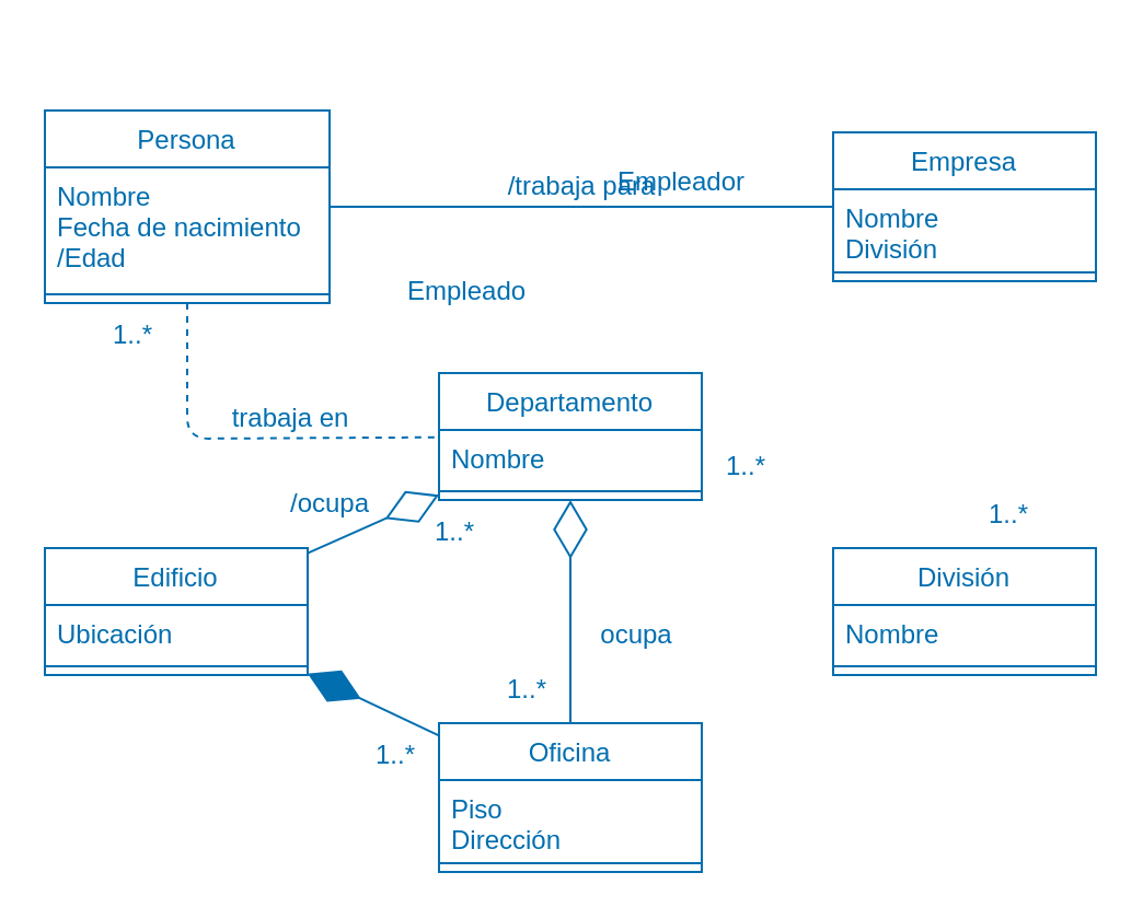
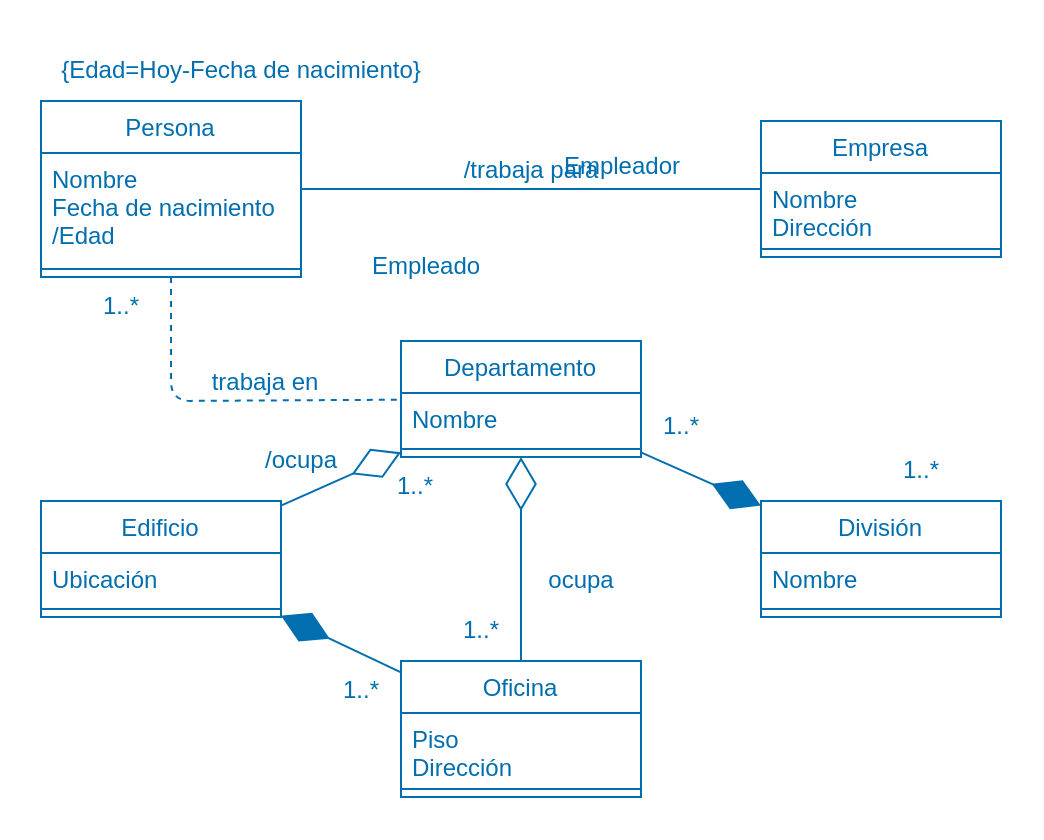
+ <mxCell id="34" value="{Edad=Hoy-Fecha de nacimiento}" style="text;html=1;align=center;verticalAlign=middle;resizable=0;points=[];autosize=1;strokeColor=none;fillColor=none;fontSize=12;fontFamily=Helvetica;fontColor=#006EAF;" vertex="1" parent="1"><mxGeometry x="20" y="20" width="200" height="30" as="geometry" /></mxCell>
- <mxCell id="6" value="Nombre&#10;División" style="text;strokeColor=none;fillColor=none;align=left;verticalAlign=top;spacingLeft=4;spacingRight=4;overflow=hidden;rotatable=0;points=[[0,0.5],[1,0.5]];portConstraint=eastwest;fontColor=#006EAF;" vertex="1" parent="5"><mxGeometry y="26" width="120" height="34" as="geometry" /></mxCell>
+ <mxCell id="6" value="Nombre&#10;Dirección" style="text;strokeColor=none;fillColor=none;align=left;verticalAlign=top;spacingLeft=4;spacingRight=4;overflow=hidden;rotatable=0;points=[[0,0.5],[1,0.5]];portConstraint=eastwest;fontColor=#006EAF;" vertex="1" parent="5"><mxGeometry y="26" width="120" height="34" as="geometry" /></mxCell>
+ <mxCell id="21" value="" style="endArrow=diamondThin;endFill=1;endSize=24;html=1;fontFamily=Helvetica;fontSize=12;fontColor=#006EAF;fillColor=#1ba1e2;strokeColor=#006EAF;" edge="1" parent="1" source="8" target="17"><mxGeometry width="160" relative="1" as="geometry"><mxPoint x="370" y="210" as="sourcePoint" /><mxPoint x="450" y="128" as="targetPoint" /></mxGeometry></mxCell>
